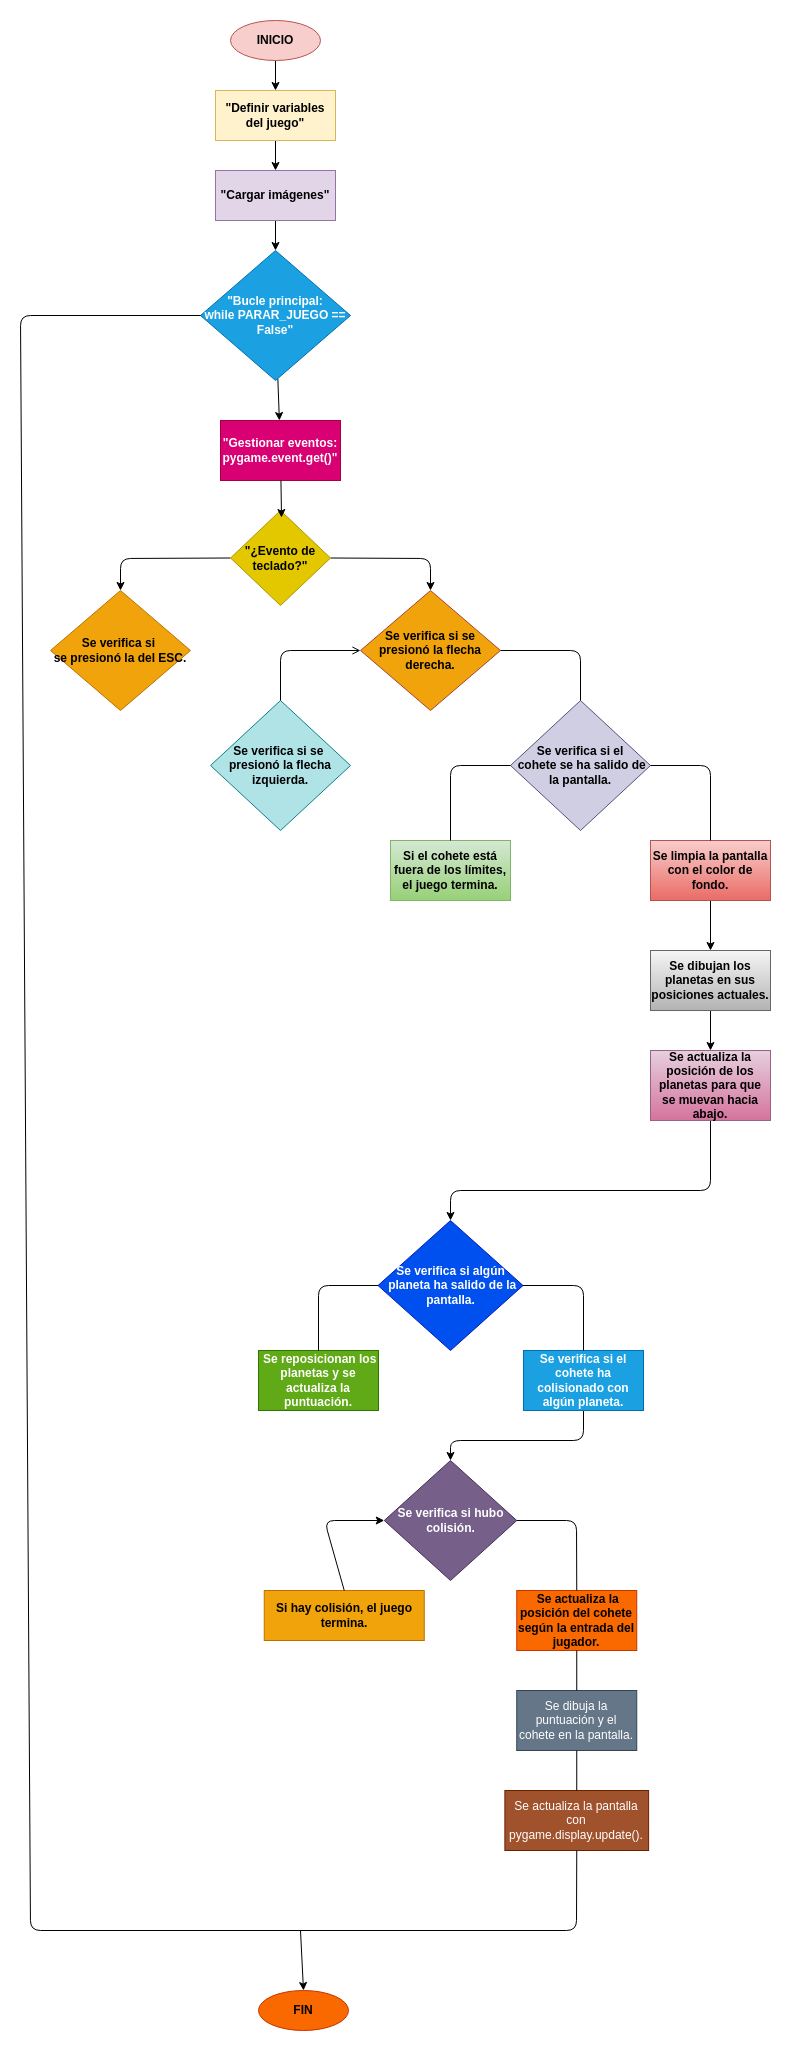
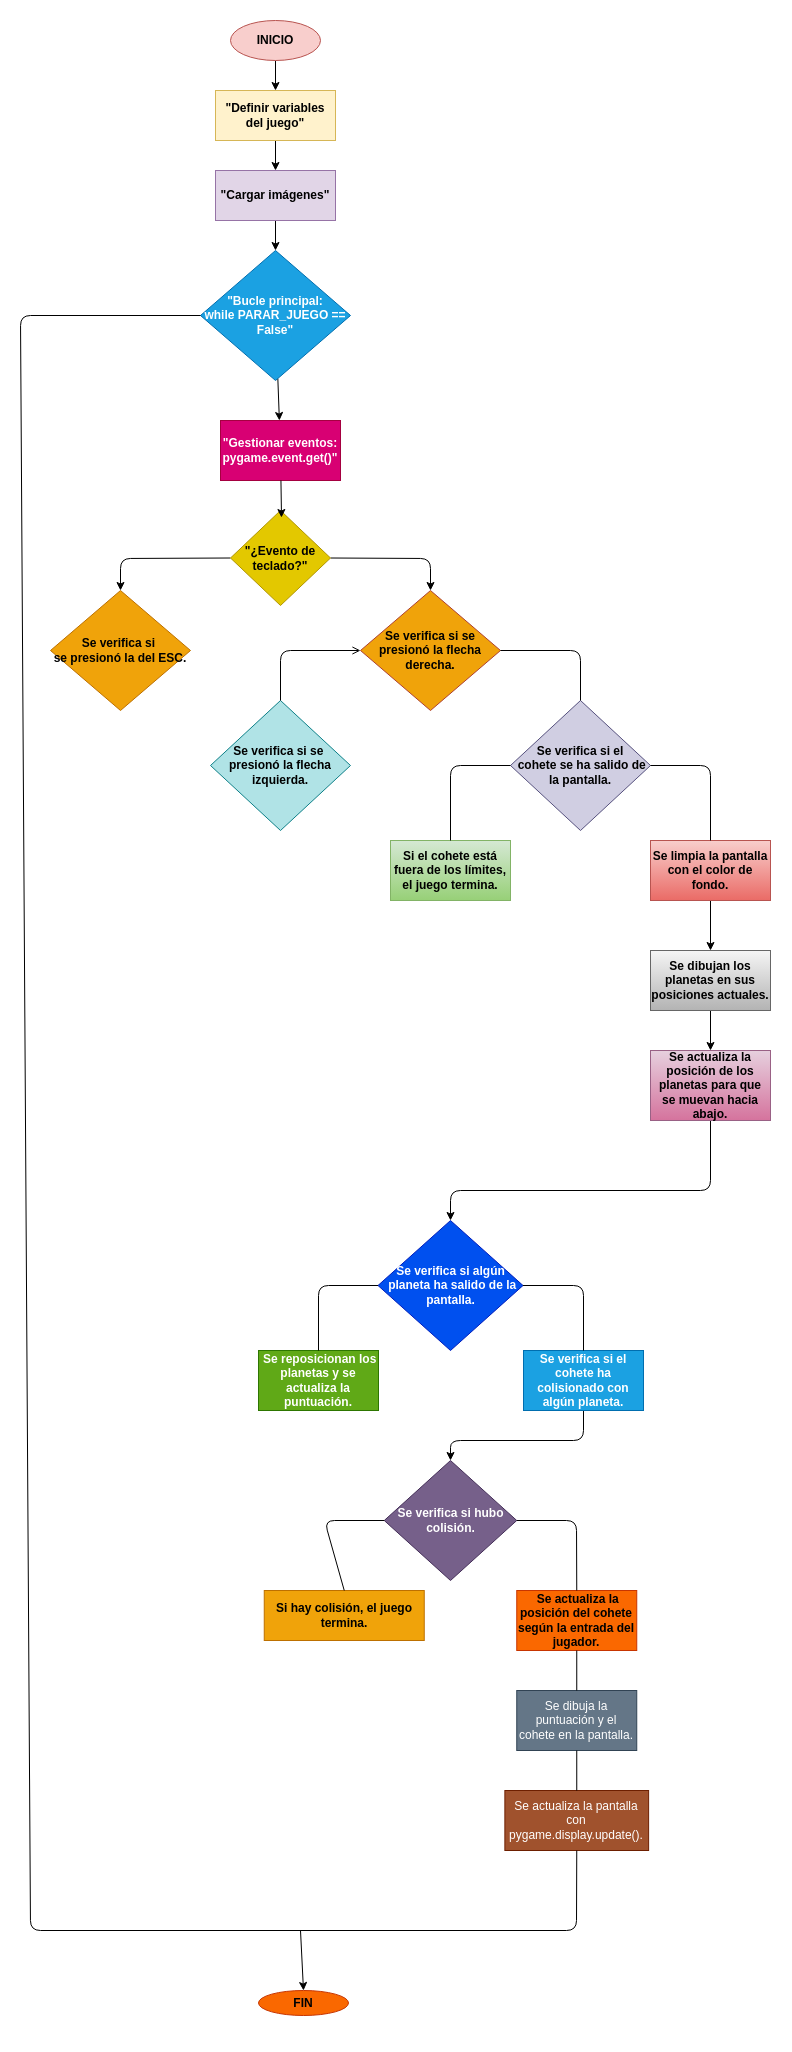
- <mxCell id="39" value="" style="endArrow=classic;html=1;exitX=0.5;exitY=0;exitDx=0;exitDy=0;entryX=0;entryY=0.5;entryDx=0;entryDy=0;" edge="1" parent="1" source="37" target="36"><mxGeometry width="50" height="50" relative="1" as="geometry"><mxPoint x="430" y="1580" as="sourcePoint" /><mxPoint x="350" y="1500" as="targetPoint" /><Array as="points"><mxPoint x="324" y="1520" /></Array></mxGeometry></mxCell>
+ <mxCell id="39" value="" style="endArrow=none;html=1;exitX=0.5;exitY=0;exitDx=0;exitDy=0;entryX=0;entryY=0.5;entryDx=0;entryDy=0;" edge="1" parent="1" source="37" target="36"><mxGeometry width="50" height="50" relative="1" as="geometry"><mxPoint x="430" y="1580" as="sourcePoint" /><mxPoint x="350" y="1500" as="targetPoint" /><Array as="points"><mxPoint x="324" y="1520" /></Array></mxGeometry></mxCell>
- <mxCell id="47" value="&lt;b&gt;FIN&lt;/b&gt;" style="ellipse;whiteSpace=wrap;html=1;fillColor=#fa6800;fontColor=#000000;strokeColor=#C73500;" vertex="1" parent="1"><mxGeometry x="258" y="1990" width="90" height="40" as="geometry" /></mxCell>
+ <mxCell id="47" value="&lt;b&gt;FIN&lt;/b&gt;" style="ellipse;whiteSpace=wrap;html=1;fillColor=#fa6800;fontColor=#000000;strokeColor=#C73500;" vertex="1" parent="1"><mxGeometry x="258" y="1990" width="90" height="25" as="geometry" /></mxCell>
